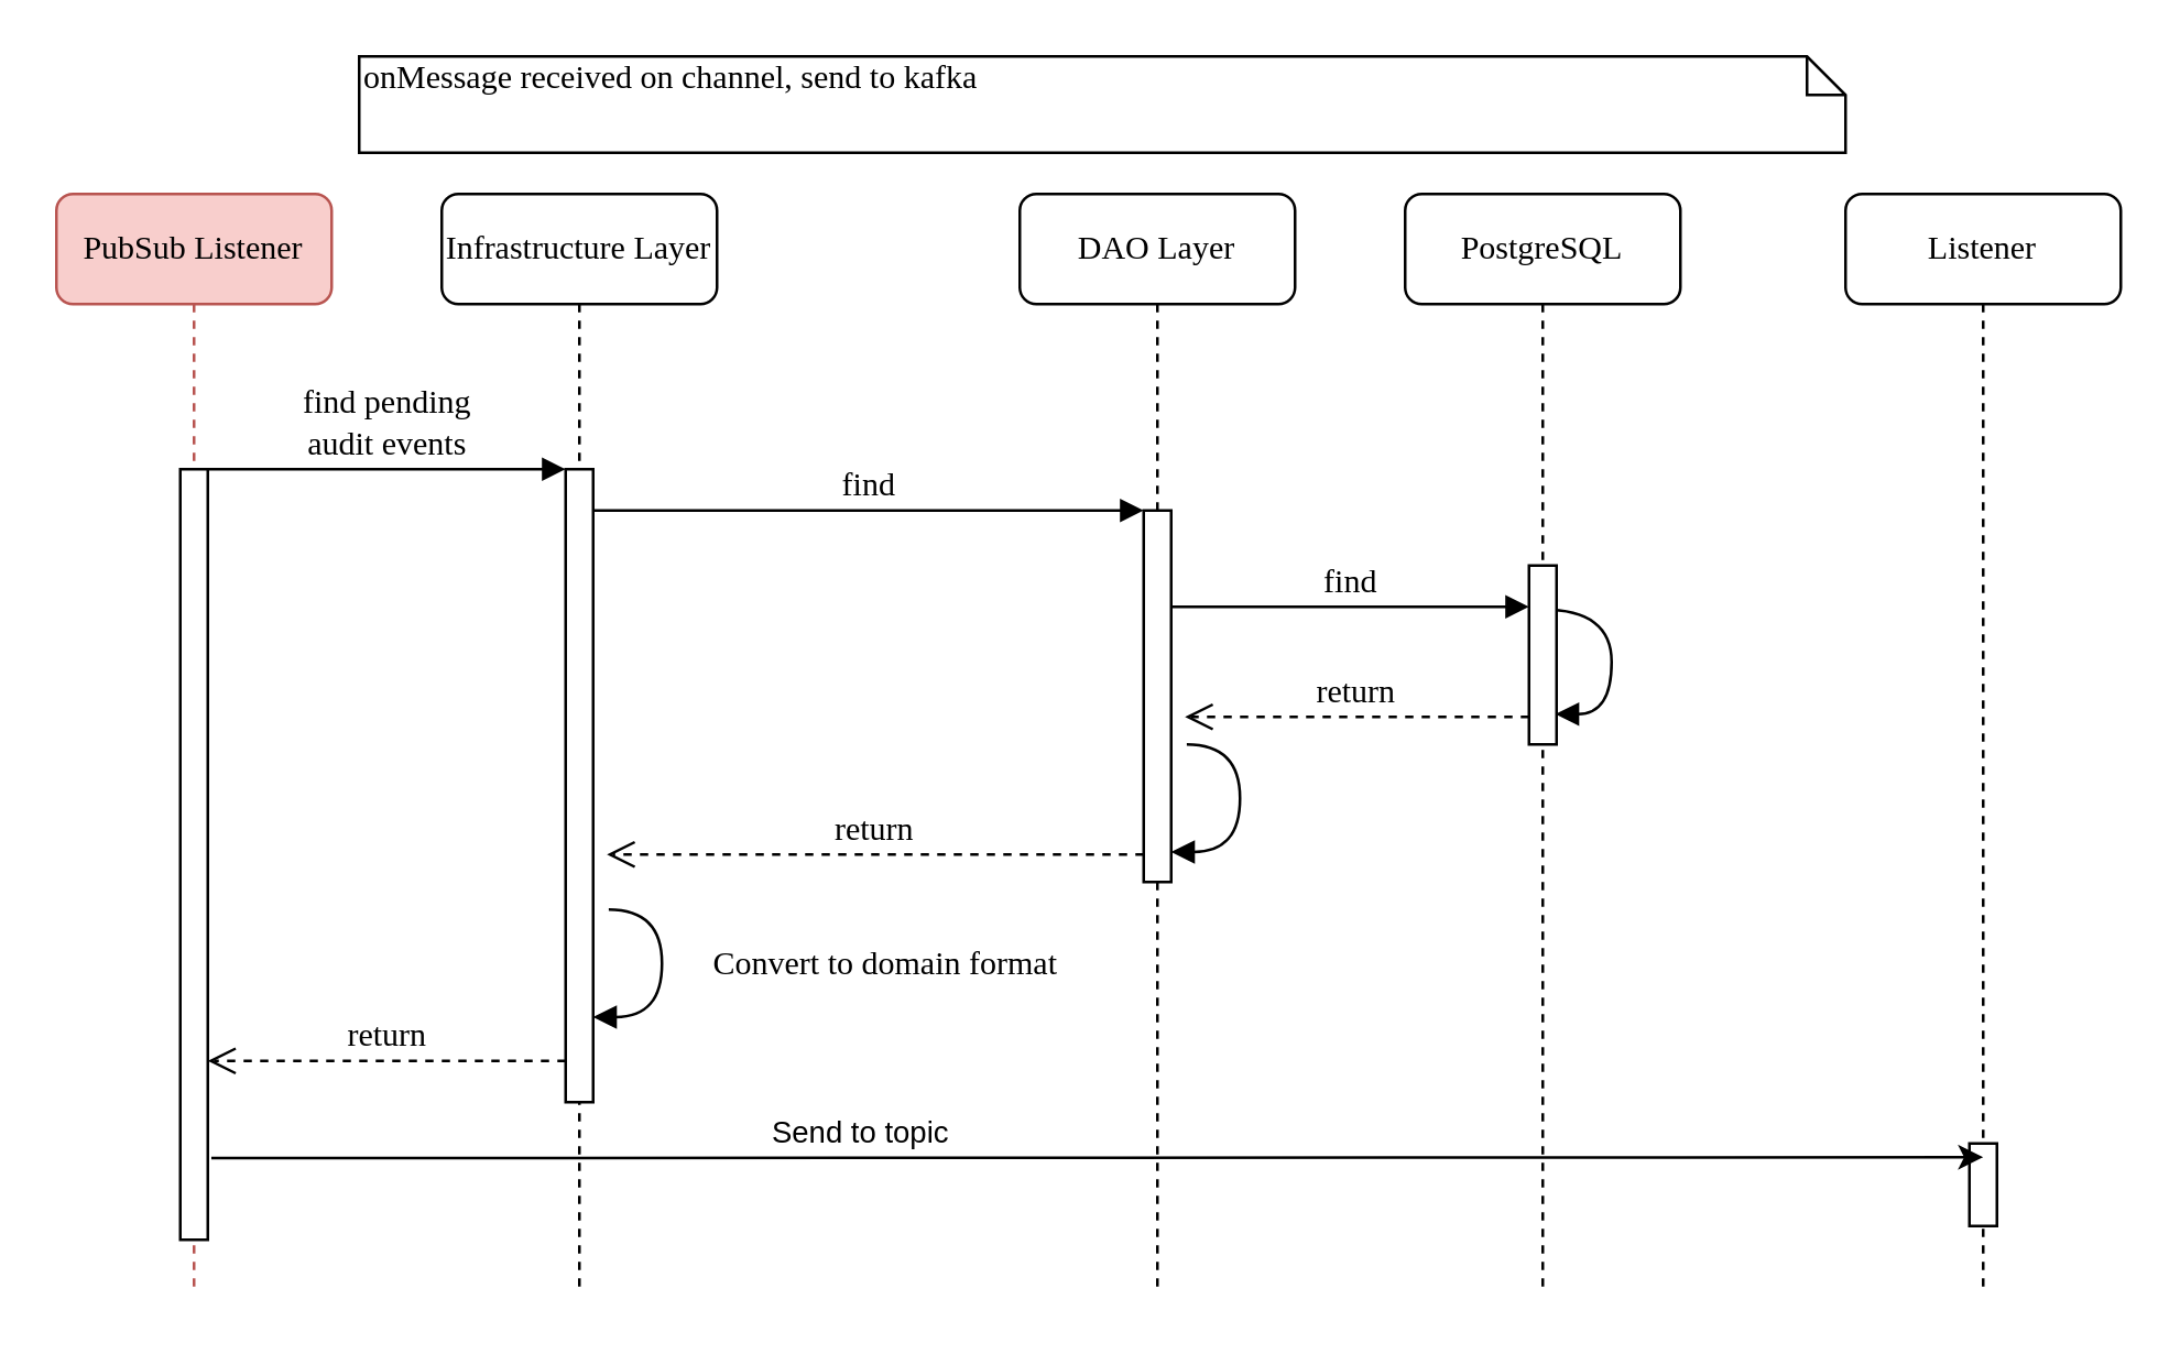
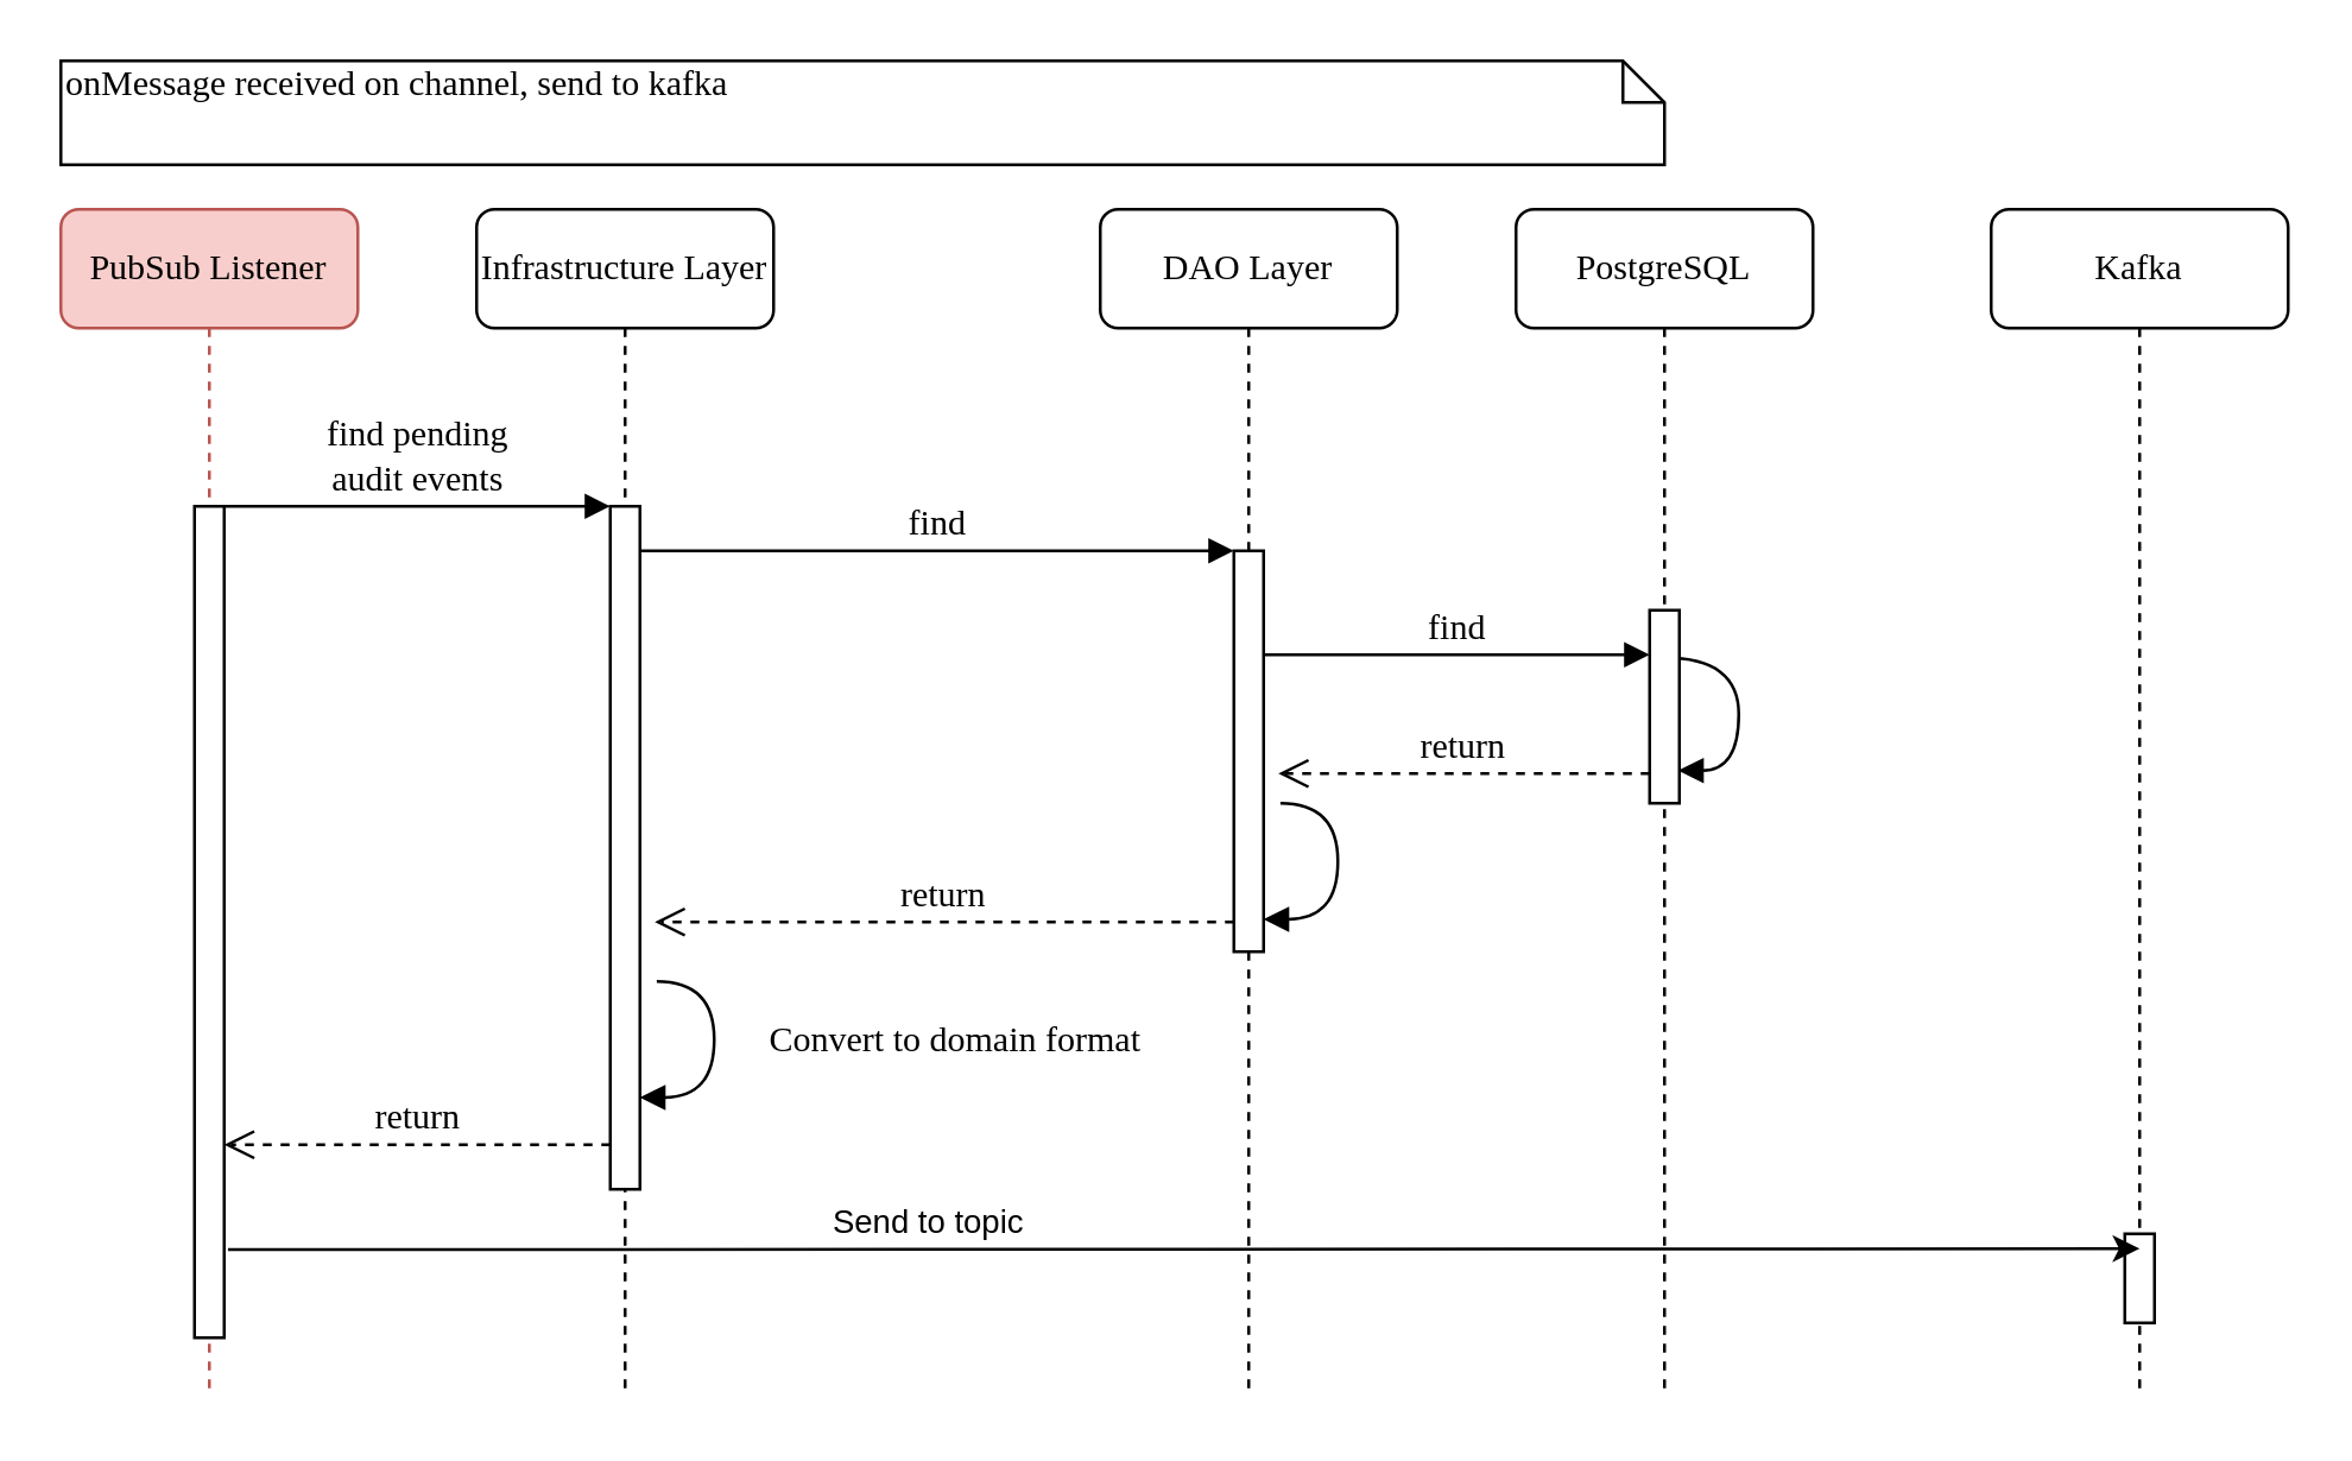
- <mxCell id="21" value="onMessage received on channel, send to kafka" style="shape=note;whiteSpace=wrap;html=1;size=14;verticalAlign=top;align=left;spacingTop=-6;rounded=0;shadow=0;comic=0;labelBackgroundColor=none;strokeWidth=1;fontFamily=Verdana;fontSize=12" parent="1" vertex="1"><mxGeometry x="130" y="20" width="540" height="35" as="geometry" /></mxCell>
+ <mxCell id="21" value="onMessage received on channel, send to kafka" style="shape=note;whiteSpace=wrap;html=1;size=14;verticalAlign=top;align=left;spacingTop=-6;rounded=0;shadow=0;comic=0;labelBackgroundColor=none;strokeWidth=1;fontFamily=Verdana;fontSize=12" parent="1" vertex="1"><mxGeometry x="20" y="20" width="540" height="35" as="geometry" /></mxCell>
- <mxCell id="13" value="Listener" style="shape=umlLifeline;perimeter=lifelinePerimeter;whiteSpace=wrap;html=1;container=1;collapsible=0;recursiveResize=0;outlineConnect=0;rounded=1;shadow=0;comic=0;labelBackgroundColor=none;strokeWidth=1;fontFamily=Verdana;fontSize=12;align=center;" parent="1" vertex="1"><mxGeometry x="670" y="70" width="100" height="400" as="geometry" /></mxCell>
+ <mxCell id="13" value="Kafka" style="shape=umlLifeline;perimeter=lifelinePerimeter;whiteSpace=wrap;html=1;container=1;collapsible=0;recursiveResize=0;outlineConnect=0;rounded=1;shadow=0;comic=0;labelBackgroundColor=none;strokeWidth=1;fontFamily=Verdana;fontSize=12;align=center;" parent="1" vertex="1"><mxGeometry x="670" y="70" width="100" height="400" as="geometry" /></mxCell>
